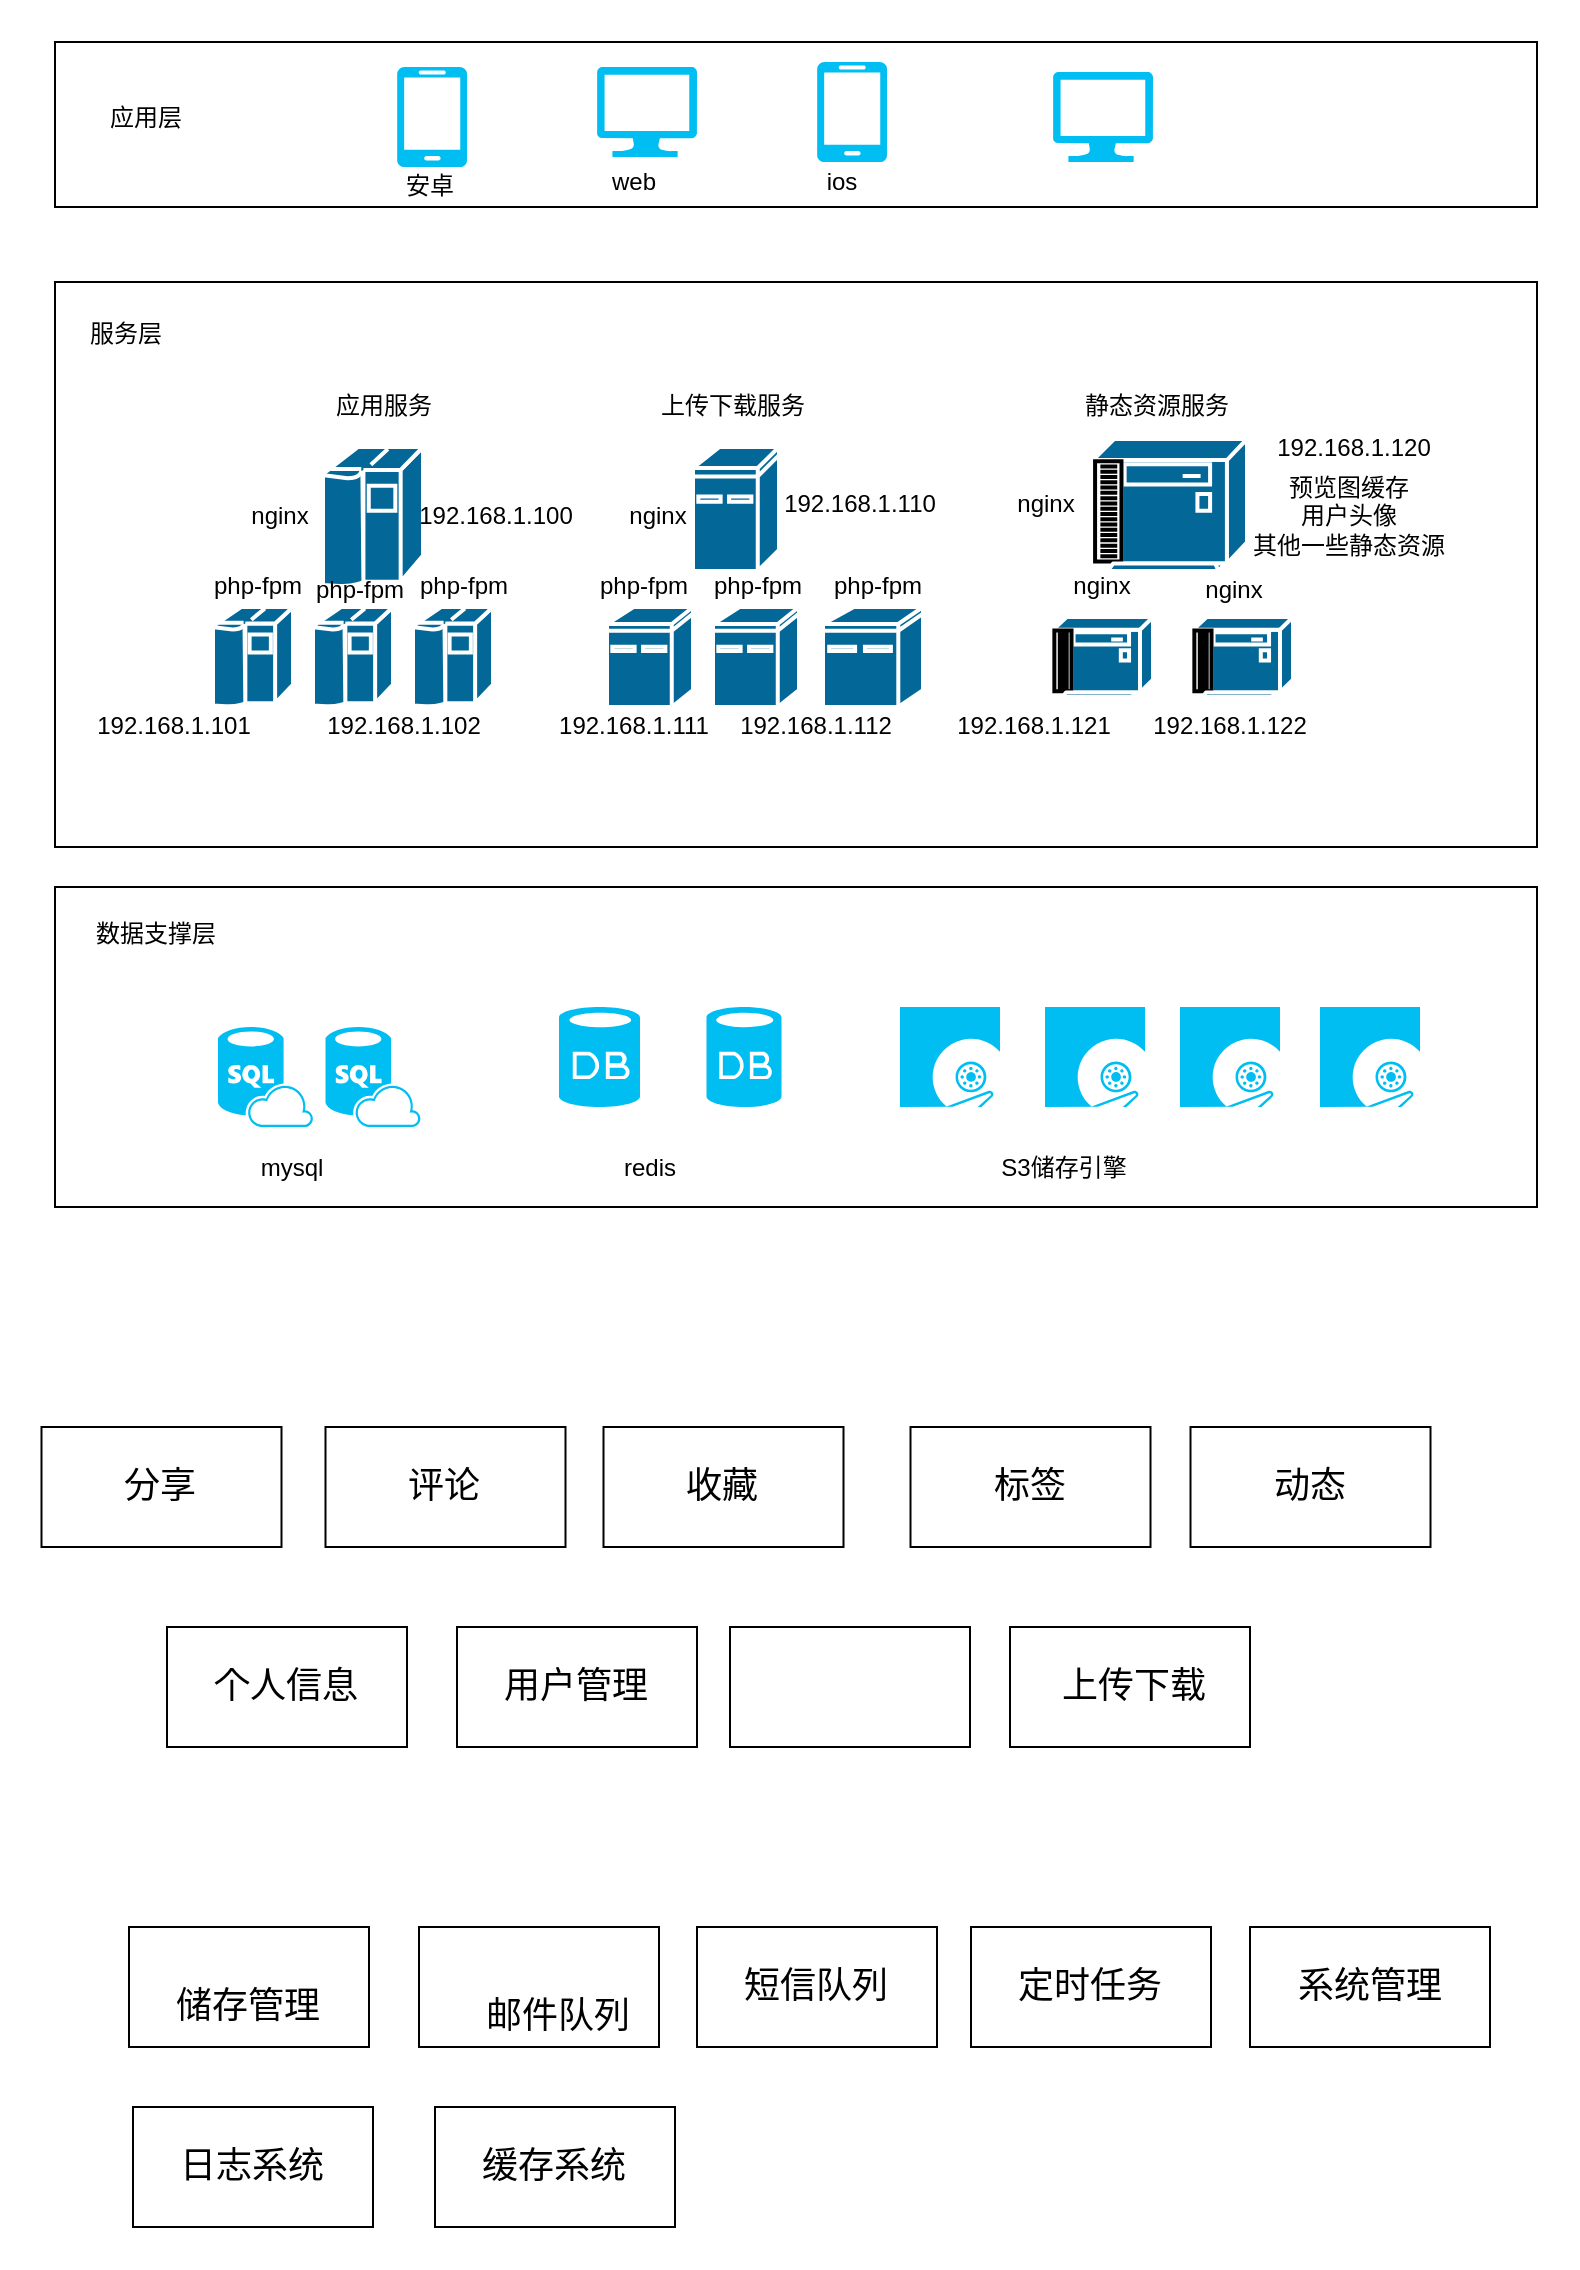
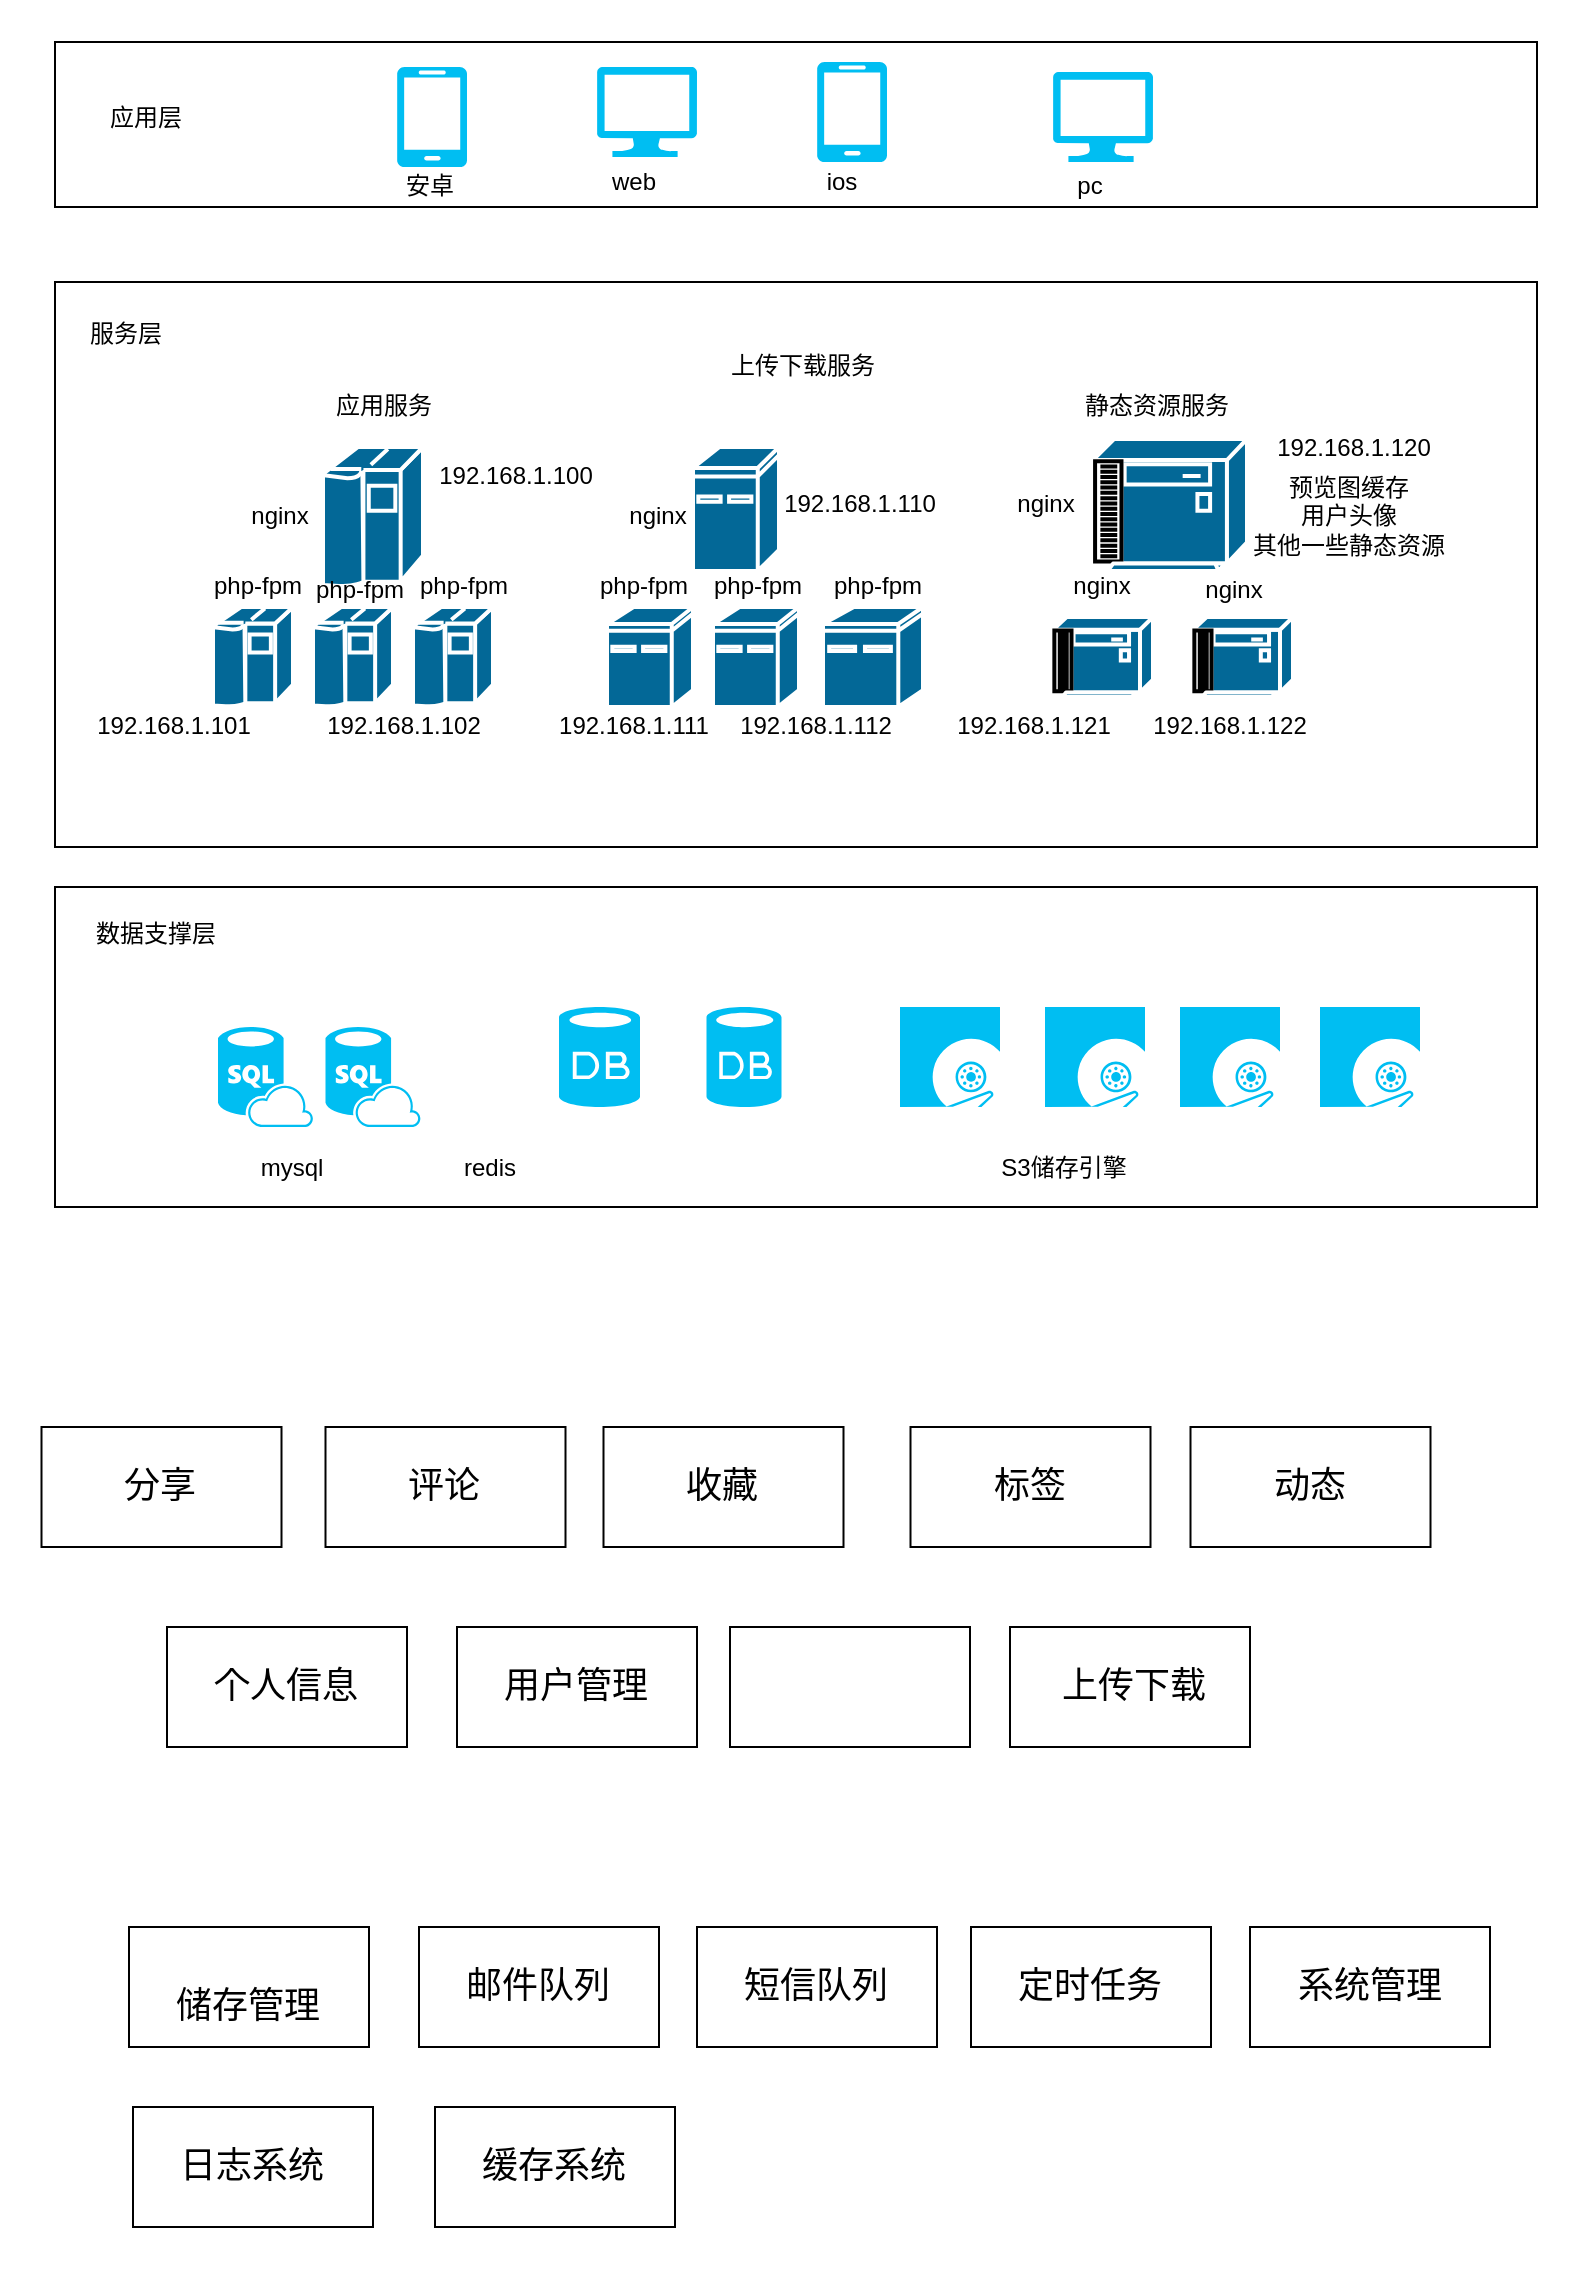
+ <mxCell id="50" value="pc" style="text;html=1;strokeColor=none;fillColor=none;align=center;verticalAlign=middle;whiteSpace=wrap;rounded=0;" vertex="1" parent="1"><mxGeometry x="514" y="83" width="62" height="20" as="geometry" /></mxCell>
- <mxCell id="26" value="上传下载服务" style="text;html=1;strokeColor=none;fillColor=none;align=center;verticalAlign=middle;whiteSpace=wrap;rounded=0;" parent="1" vertex="1"><mxGeometry x="322" y="193" width="89" height="20" as="geometry" /></mxCell>
+ <mxCell id="26" value="上传下载服务" style="text;html=1;strokeColor=none;fillColor=none;align=center;verticalAlign=middle;whiteSpace=wrap;rounded=0;" parent="1" vertex="1"><mxGeometry x="357" y="173" width="89" height="20" as="geometry" /></mxCell>
- <mxCell id="32" value="192.168.1.100" style="text;html=1;strokeColor=none;fillColor=none;align=center;verticalAlign=middle;whiteSpace=wrap;rounded=0;" parent="1" vertex="1"><mxGeometry x="217" y="248" width="62" height="20" as="geometry" /></mxCell>
+ <mxCell id="32" value="192.168.1.100" style="text;html=1;strokeColor=none;fillColor=none;align=center;verticalAlign=middle;whiteSpace=wrap;rounded=0;" parent="1" vertex="1"><mxGeometry x="227" y="228" width="62" height="20" as="geometry" /></mxCell>
- <mxCell id="45" value="redis" style="text;html=1;strokeColor=none;fillColor=none;align=center;verticalAlign=middle;whiteSpace=wrap;rounded=0;" vertex="1" parent="1"><mxGeometry x="284.5" y="570.5" width="80" height="27.5" as="geometry" /></mxCell>
+ <mxCell id="45" value="redis" style="text;html=1;strokeColor=none;fillColor=none;align=center;verticalAlign=middle;whiteSpace=wrap;rounded=0;" vertex="1" parent="1"><mxGeometry x="204.5" y="570.5" width="80" height="27.5" as="geometry" /></mxCell>
- <mxCell id="58" value="&lt;font style=&quot;font-size: 18px&quot;&gt;邮件队列&lt;/font&gt;" style="text;html=1;strokeColor=none;fillColor=none;align=center;verticalAlign=middle;whiteSpace=wrap;rounded=0;" vertex="1" parent="1"><mxGeometry x="238" y="998" width="82" height="20" as="geometry" /></mxCell>
+ <mxCell id="58" value="&lt;font style=&quot;font-size: 18px&quot;&gt;邮件队列&lt;/font&gt;" style="text;html=1;strokeColor=none;fillColor=none;align=center;verticalAlign=middle;whiteSpace=wrap;rounded=0;" vertex="1" parent="1"><mxGeometry x="228" y="983" width="82" height="20" as="geometry" /></mxCell>
